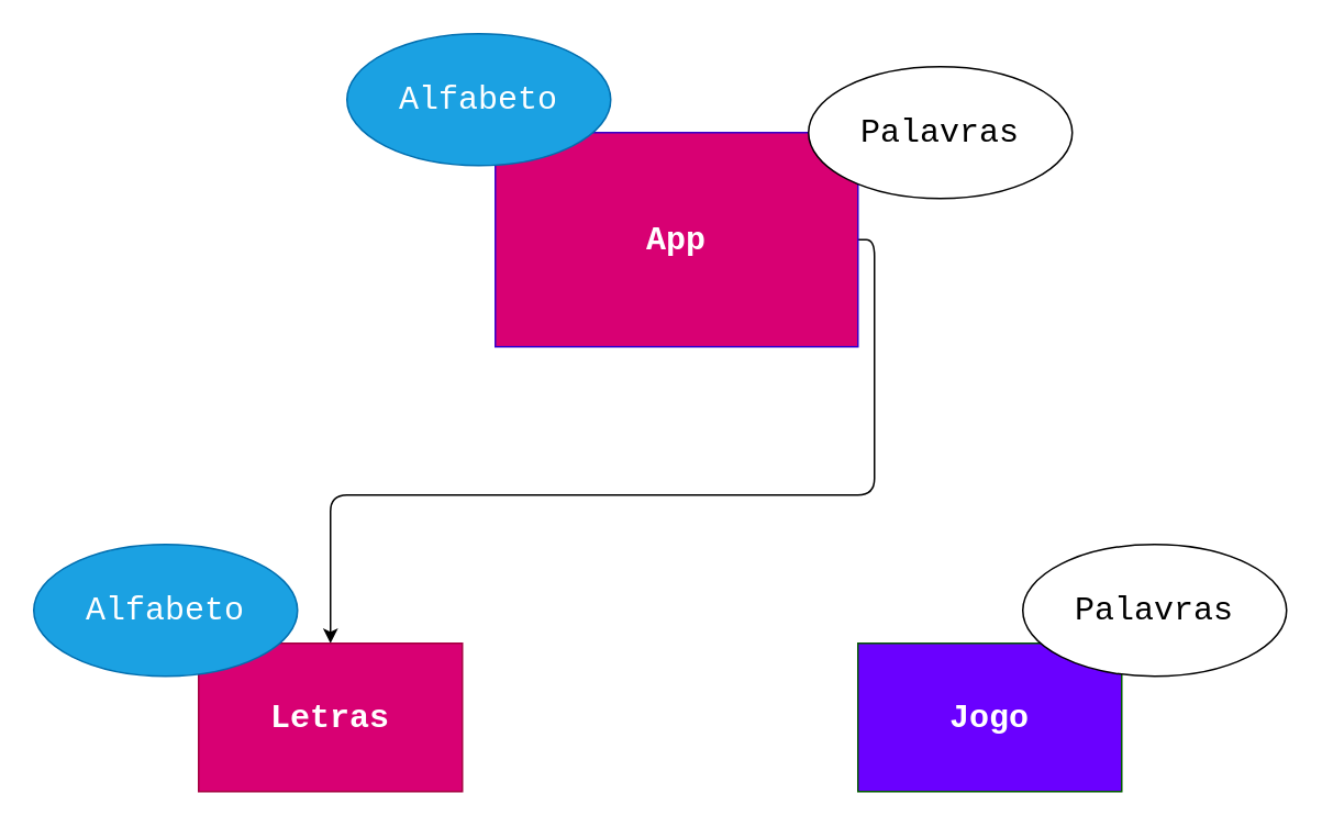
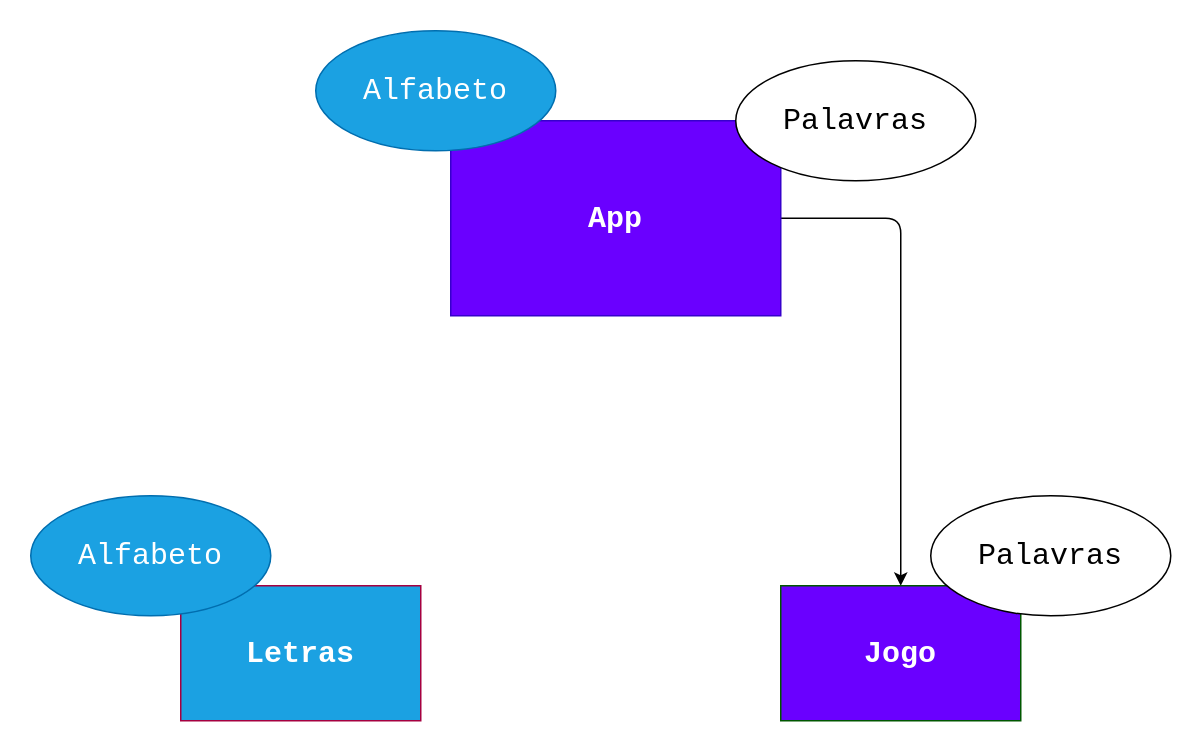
- <mxCell id="5" value="&lt;b&gt;&lt;font style=&quot;font-size: 20px;&quot;&gt;App&lt;/font&gt;&lt;/b&gt;" style="whiteSpace=wrap;html=1;fillStyle=auto;fontFamily=Courier New;fillColor=#d80073;fontColor=#ffffff;strokeColor=#3700CC;" vertex="1" parent="1"><mxGeometry x="300" y="80" width="220" height="130" as="geometry" /></mxCell>
+ <mxCell id="5" value="&lt;b&gt;&lt;font style=&quot;font-size: 20px;&quot;&gt;App&lt;/font&gt;&lt;/b&gt;" style="whiteSpace=wrap;html=1;fillStyle=auto;fontFamily=Courier New;fillColor=#6a00ff;fontColor=#ffffff;strokeColor=#3700CC;" vertex="1" parent="1"><mxGeometry x="300" y="80" width="220" height="130" as="geometry" /></mxCell>
- <mxCell id="2" style="edgeStyle=orthogonalEdgeStyle;html=1;fontFamily=Courier New;exitX=1;exitY=0.5;exitDx=0;exitDy=0;" edge="1" parent="1" source="5" target="3"><mxGeometry relative="1" as="geometry"><mxPoint x="490" y="170" as="sourcePoint" /></mxGeometry></mxCell>
+ <mxCell id="2" style="edgeStyle=orthogonalEdgeStyle;html=1;fontFamily=Courier New;exitX=1;exitY=0.5;exitDx=0;exitDy=0;" edge="1" parent="1" source="5" target="4"><mxGeometry relative="1" as="geometry"><mxPoint x="490" y="170" as="sourcePoint" /></mxGeometry></mxCell>
- <mxCell id="3" value="&lt;font style=&quot;font-size: 20px;&quot;&gt;Letras&lt;/font&gt;" style="whiteSpace=wrap;html=1;fillStyle=auto;fontFamily=Courier New;fontStyle=1;fillColor=#d80073;fontColor=#ffffff;strokeColor=#A50040;" vertex="1" parent="1"><mxGeometry x="120" y="390" width="160" height="90" as="geometry" /></mxCell>
+ <mxCell id="3" value="&lt;font style=&quot;font-size: 20px;&quot;&gt;Letras&lt;/font&gt;" style="whiteSpace=wrap;html=1;fillStyle=auto;fontFamily=Courier New;fontStyle=1;fillColor=#1ba1e2;fontColor=#ffffff;strokeColor=#A50040;" vertex="1" parent="1"><mxGeometry x="120" y="390" width="160" height="90" as="geometry" /></mxCell>
